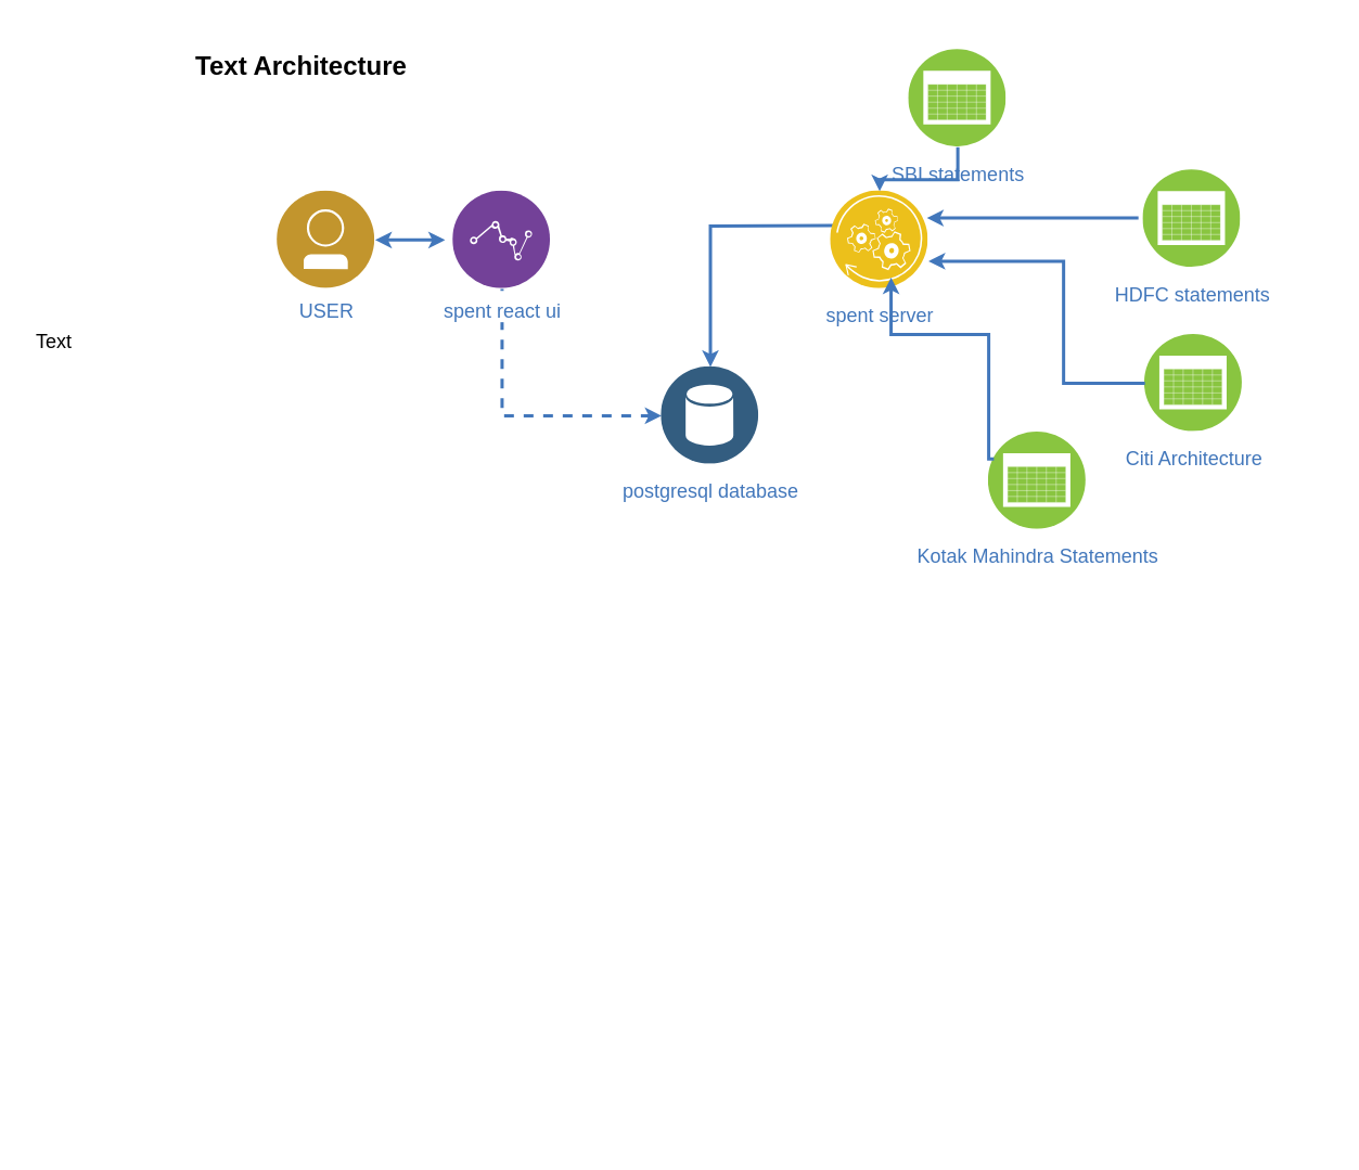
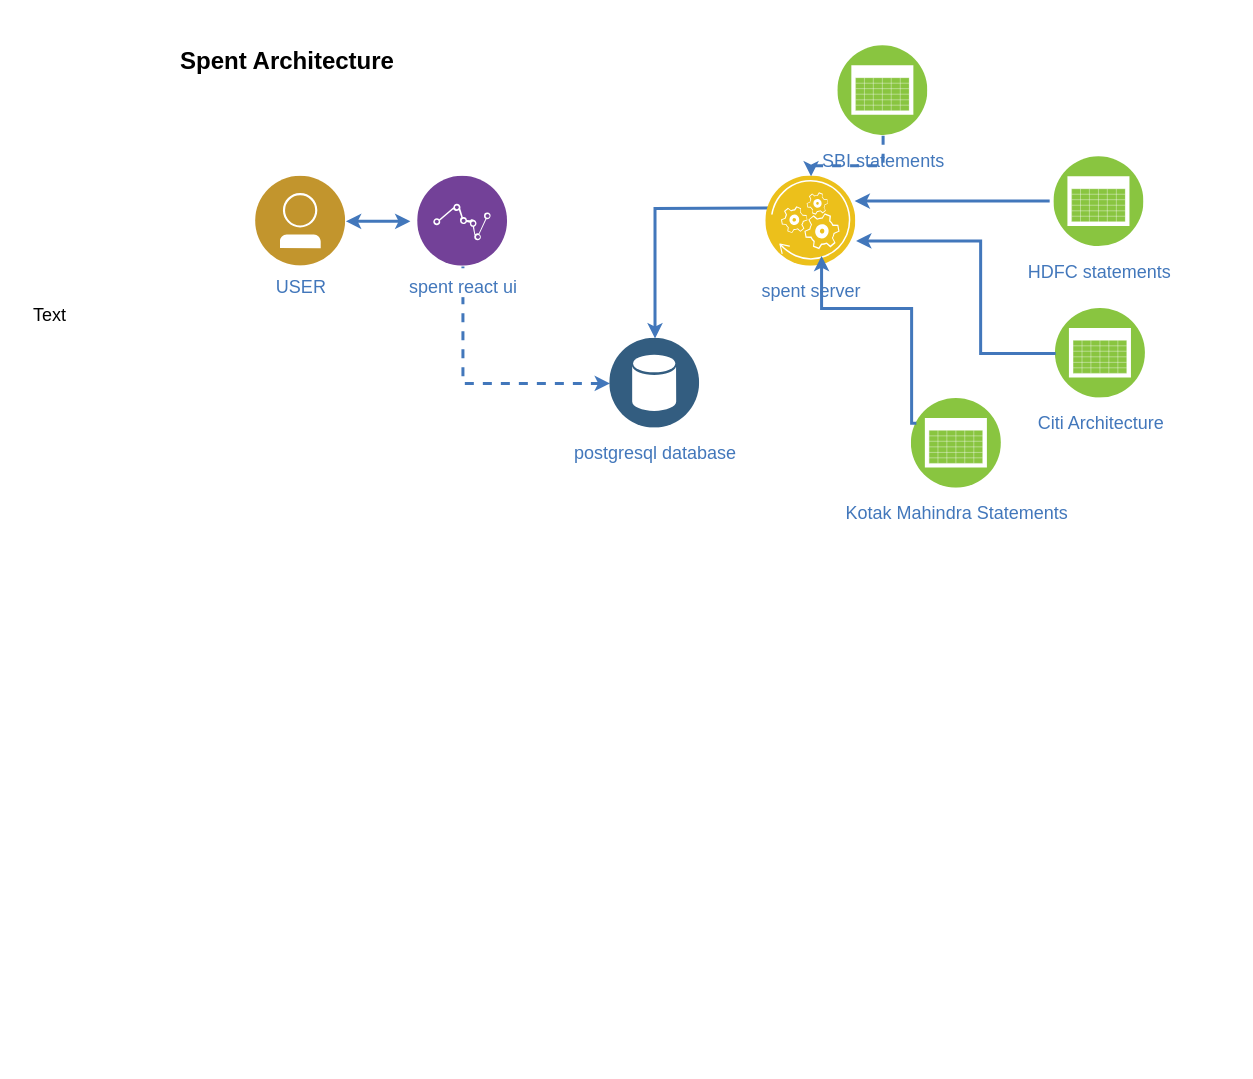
- <mxCell id="7" value="&lt;font color=&quot;#000000&quot;&gt;Text Architecture&lt;/font&gt;" style="text;html=1;align=left;verticalAlign=middle;fontColor=#4277BB;shadow=0;dashed=0;strokeColor=none;fillColor=none;labelBackgroundColor=none;fontStyle=1;fontSize=16;spacingLeft=5;" parent="2" vertex="1"><mxGeometry x="10" y="10" width="170" height="20" as="geometry" /></mxCell>
+ <mxCell id="7" value="&lt;font color=&quot;#000000&quot;&gt;Spent Architecture&lt;/font&gt;" style="text;html=1;align=left;verticalAlign=middle;fontColor=#4277BB;shadow=0;dashed=0;strokeColor=none;fillColor=none;labelBackgroundColor=none;fontStyle=1;fontSize=16;spacingLeft=5;" parent="2" vertex="1"><mxGeometry x="10" y="10" width="170" height="20" as="geometry" /></mxCell>
- <mxCell id="16" style="edgeStyle=orthogonalEdgeStyle;rounded=0;html=1;labelBackgroundColor=#ffffff;startArrow=none;startFill=0;startSize=4;endArrow=classic;endFill=1;endSize=4;jettySize=auto;orthogonalLoop=1;strokeColor=#4277BB;strokeWidth=2;fontSize=12;fontColor=#4277BB;verticalAlign=bottom;" edge="1" parent="2" source="12" target="11"><mxGeometry relative="1" as="geometry"><mxPoint x="447" y="128" as="sourcePoint" /><mxPoint x="447" y="236" as="targetPoint" /></mxGeometry></mxCell>
+ <mxCell id="16" style="edgeStyle=orthogonalEdgeStyle;rounded=0;html=1;labelBackgroundColor=#ffffff;startArrow=none;startFill=0;startSize=4;endArrow=classic;endFill=1;endSize=4;jettySize=auto;orthogonalLoop=1;strokeColor=#4277BB;strokeWidth=2;fontSize=12;fontColor=#4277BB;verticalAlign=bottom;dashed=1;" edge="1" parent="2" source="12" target="11"><mxGeometry relative="1" as="geometry"><mxPoint x="447" y="128" as="sourcePoint" /><mxPoint x="447" y="236" as="targetPoint" /></mxGeometry></mxCell>
